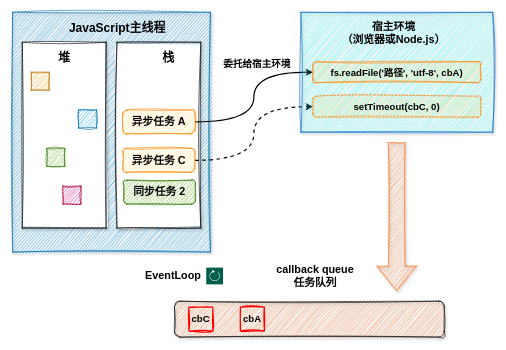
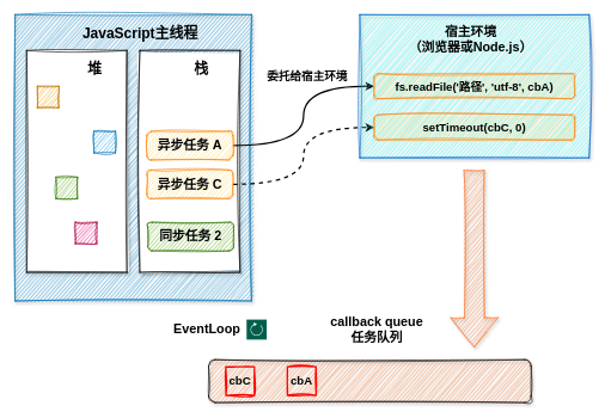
- <mxCell id="6" value="&lt;b&gt;&lt;font style=&quot;font-size: 20px;&quot;&gt;堆&lt;/font&gt;&lt;/b&gt;" style="text;html=1;strokeColor=none;fillColor=none;align=center;verticalAlign=middle;whiteSpace=wrap;rounded=0;" vertex="1" parent="1"><mxGeometry x="71" y="80" width="70" height="30" as="geometry" /></mxCell>
+ <mxCell id="6" value="&lt;b&gt;&lt;font style=&quot;font-size: 20px;&quot;&gt;堆&lt;/font&gt;&lt;/b&gt;" style="text;html=1;strokeColor=none;fillColor=none;align=center;verticalAlign=middle;whiteSpace=wrap;rounded=0;" vertex="1" parent="1"><mxGeometry x="96" y="80" width="70" height="30" as="geometry" /></mxCell>
- <mxCell id="20" value="&lt;b style=&quot;&quot;&gt;&lt;font style=&quot;font-size: 16px;&quot;&gt;setTimeout(cbC, 0)&lt;/font&gt;&lt;/b&gt;" style="rounded=1;whiteSpace=wrap;html=1;fillColor=#FFD966;fontColor=#000000;strokeColor=#FF8000;sketch=1;curveFitting=1;jiggle=2;shadow=0;dashed=1;" vertex="1" parent="1"><mxGeometry x="521" y="160" width="280" height="35" as="geometry" /></mxCell>
+ <mxCell id="20" value="&lt;b style=&quot;&quot;&gt;&lt;font style=&quot;font-size: 16px;&quot;&gt;setTimeout(cbC, 0)&lt;/font&gt;&lt;/b&gt;" style="rounded=1;whiteSpace=wrap;html=1;fillColor=#FFD966;fontColor=#000000;strokeColor=#FF8000;sketch=1;curveFitting=1;jiggle=2;shadow=0;" vertex="1" parent="1"><mxGeometry x="521" y="160" width="280" height="35" as="geometry" /></mxCell>
- <mxCell id="15" value="&lt;b&gt;&lt;font color=&quot;#000000&quot; style=&quot;font-size: 18px;&quot;&gt;异步任务 C&lt;/font&gt;&lt;/b&gt;" style="rounded=1;whiteSpace=wrap;html=1;fillColor=#FFD966;fontColor=#000000;strokeColor=#FF8000;sketch=1;curveFitting=1;jiggle=2;shadow=0;" vertex="1" parent="1"><mxGeometry x="204" y="247" width="120" height="40" as="geometry" /></mxCell>
+ <mxCell id="15" value="&lt;b&gt;&lt;font color=&quot;#000000&quot; style=&quot;font-size: 18px;&quot;&gt;异步任务 C&lt;/font&gt;&lt;/b&gt;" style="rounded=1;whiteSpace=wrap;html=1;fillColor=#FFD966;fontColor=#000000;strokeColor=#FF8000;sketch=1;curveFitting=1;jiggle=2;shadow=0;" vertex="1" parent="1"><mxGeometry x="204" y="237" width="120" height="40" as="geometry" /></mxCell>
- <mxCell id="16" value="&lt;b&gt;&lt;font color=&quot;#000000&quot; style=&quot;font-size: 18px;&quot;&gt;同步任务 2&lt;/font&gt;&lt;/b&gt;" style="rounded=1;whiteSpace=wrap;html=1;fillColor=#60a917;fontColor=#ffffff;strokeColor=#2D7600;sketch=1;curveFitting=1;jiggle=2;shadow=0;" vertex="1" parent="1"><mxGeometry x="205" y="300" width="120" height="40" as="geometry" /></mxCell>
+ <mxCell id="16" value="&lt;b&gt;&lt;font color=&quot;#000000&quot; style=&quot;font-size: 18px;&quot;&gt;同步任务 2&lt;/font&gt;&lt;/b&gt;" style="rounded=1;whiteSpace=wrap;html=1;fillColor=#60a917;fontColor=#ffffff;strokeColor=#2D7600;sketch=1;curveFitting=1;jiggle=2;shadow=0;" vertex="1" parent="1"><mxGeometry x="205" y="310" width="120" height="40" as="geometry" /></mxCell>
